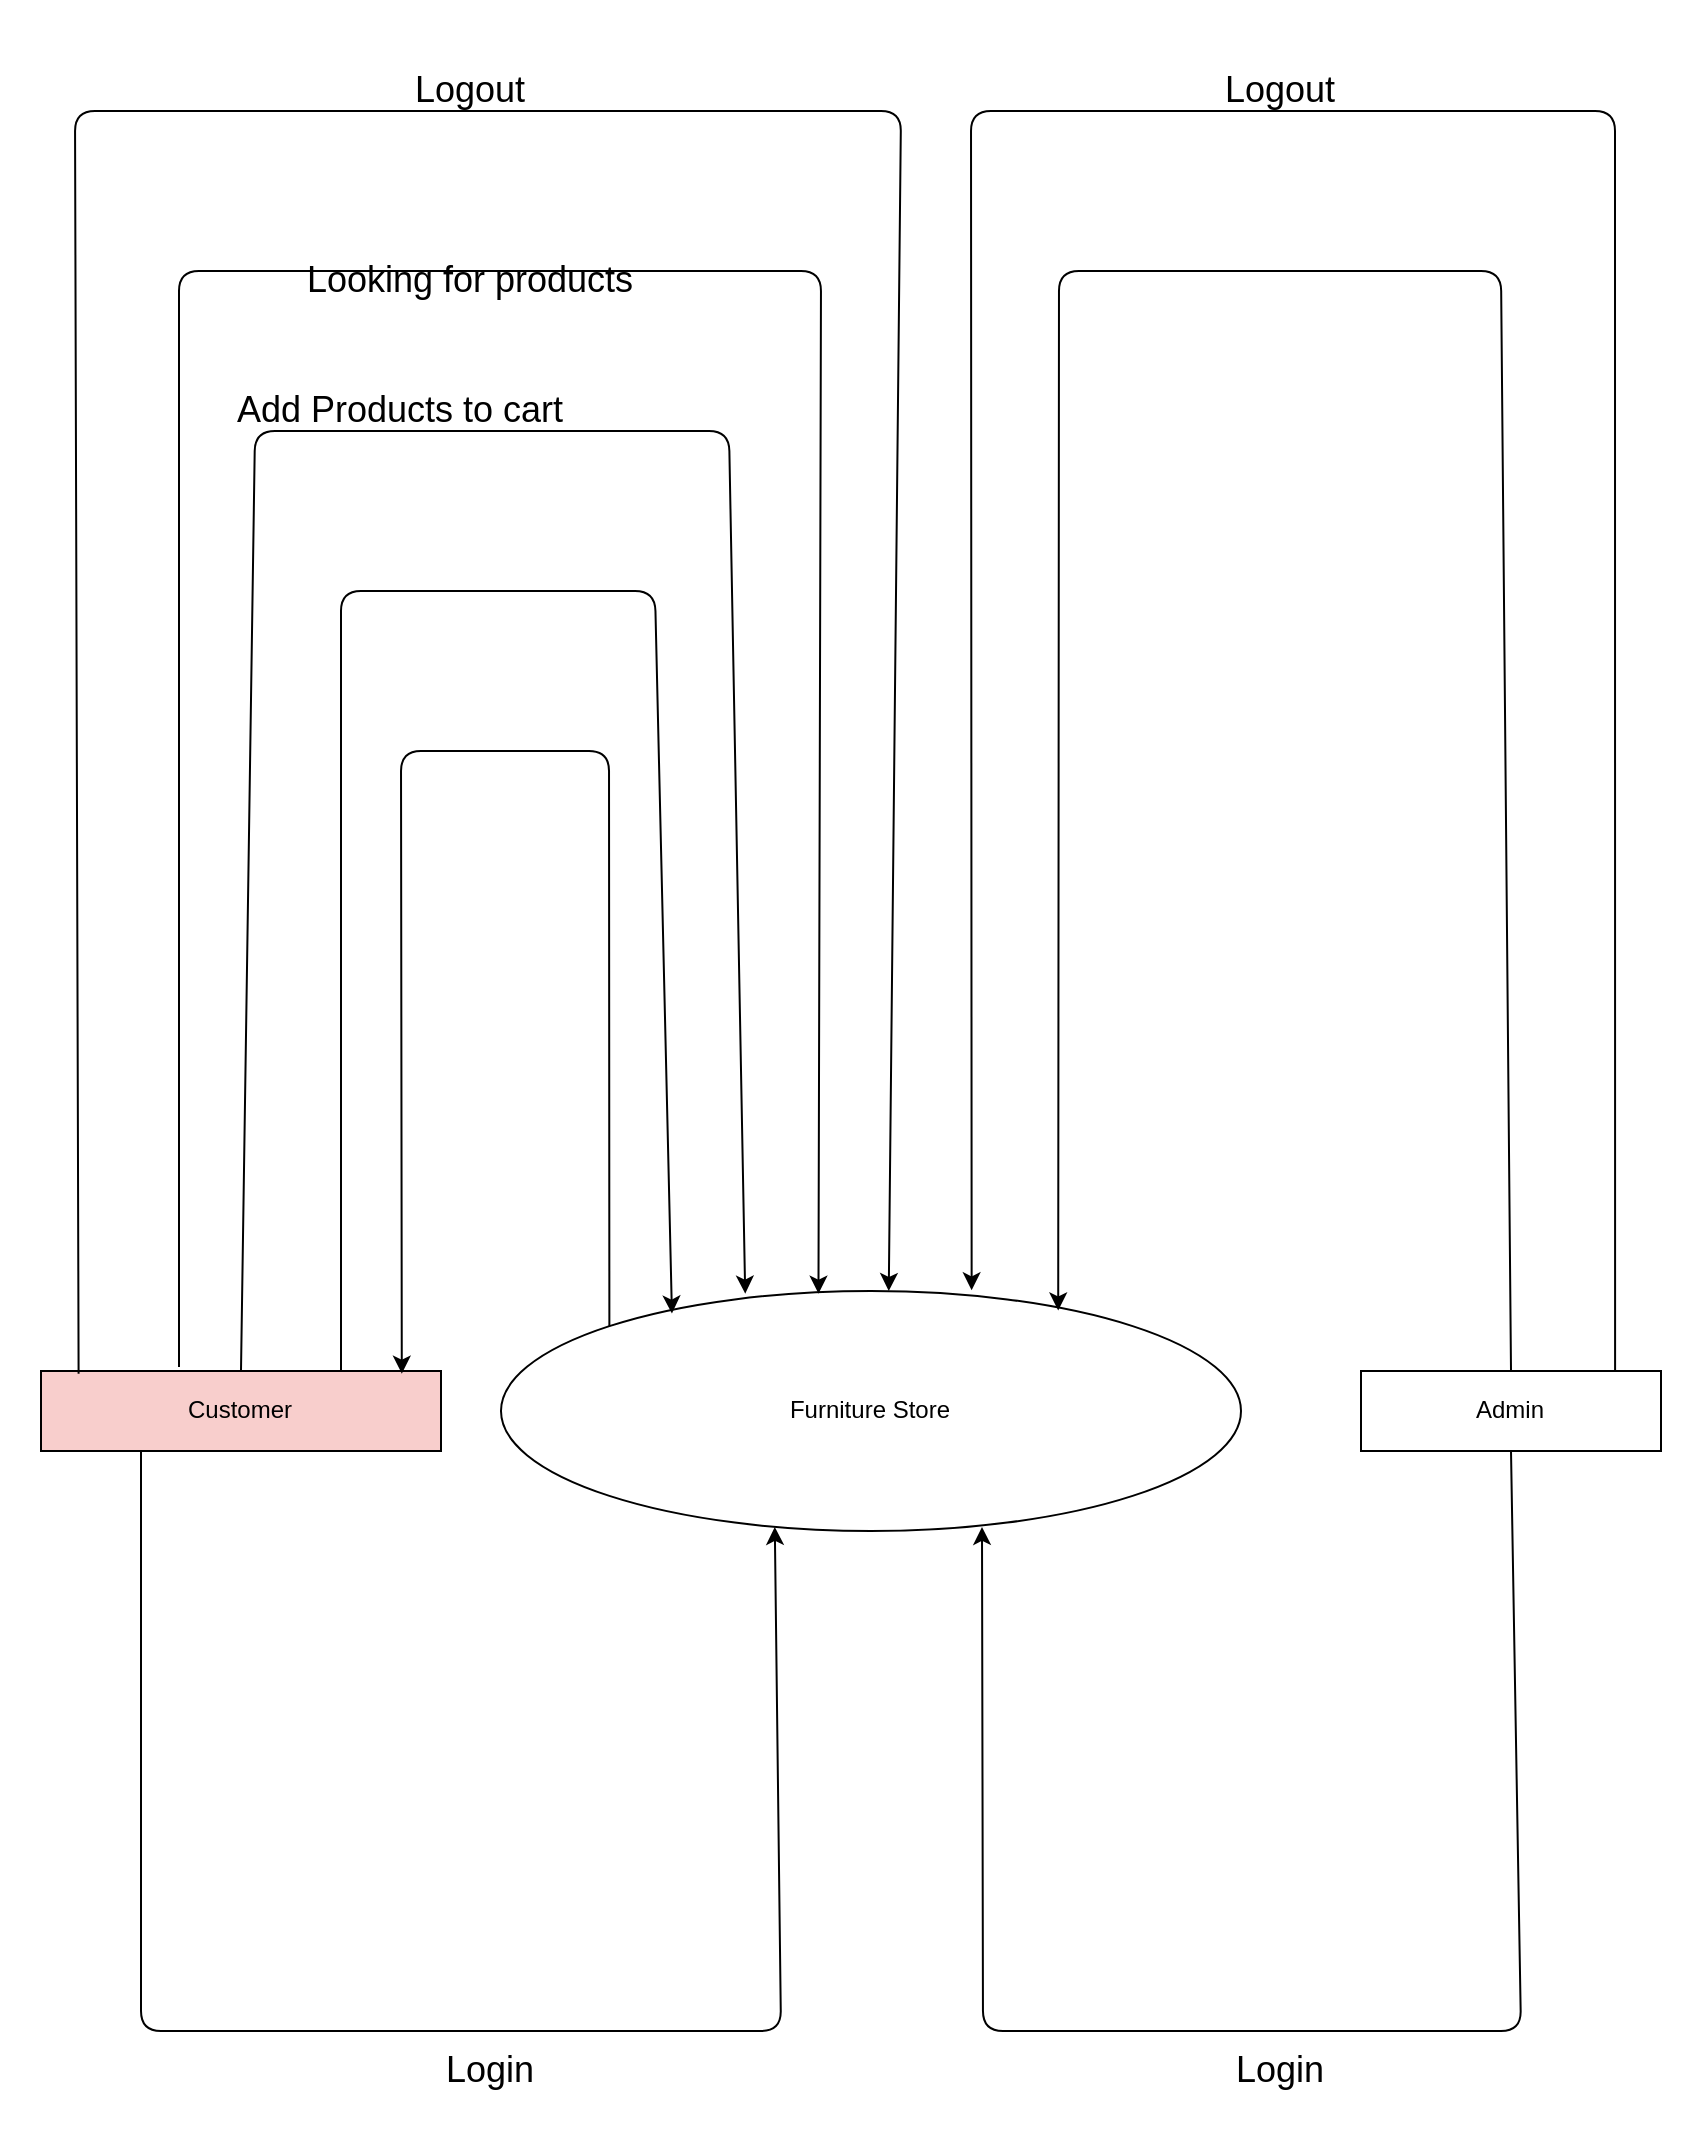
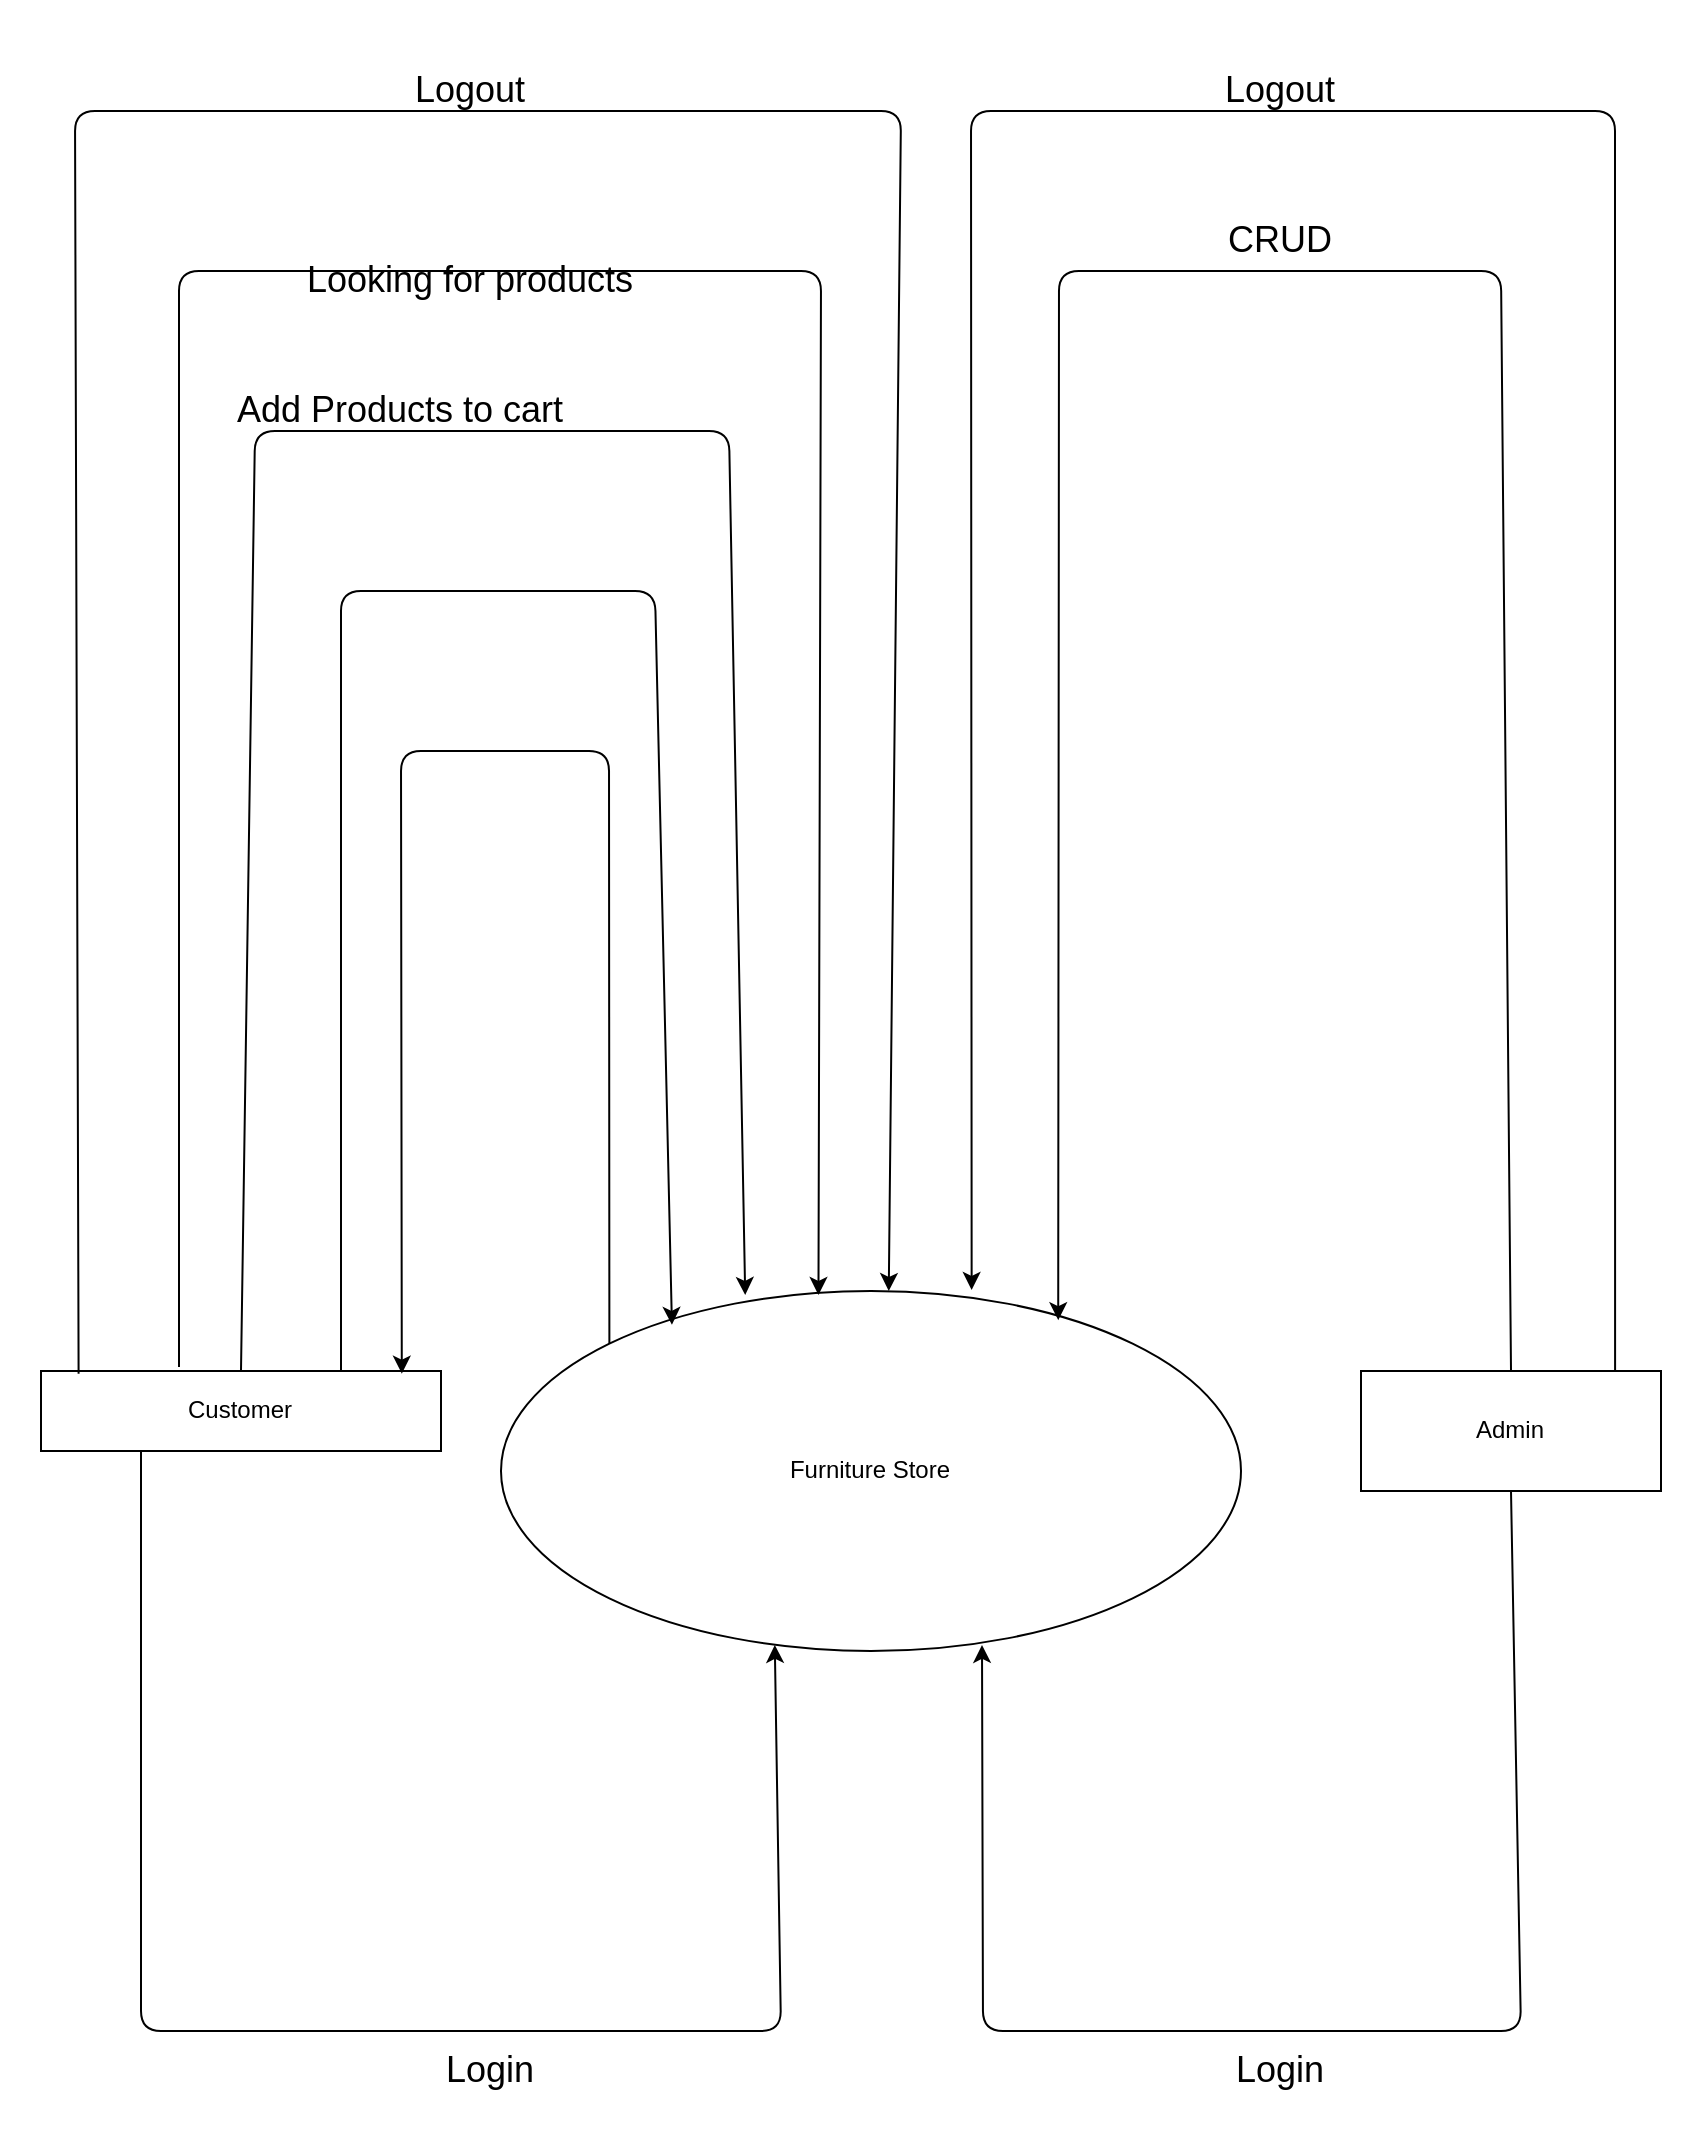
+ <mxCell id="20" value="&lt;font style=&quot;font-size: 18px&quot;&gt;CRUD&lt;/font&gt;" style="text;html=1;strokeColor=none;fillColor=none;align=center;verticalAlign=middle;whiteSpace=wrap;rounded=0;" vertex="1" parent="1"><mxGeometry x="590" y="95" width="100" height="50" as="geometry" /></mxCell>
- <mxCell id="2" value="Customer" style="rounded=0;whiteSpace=wrap;html=1;fillColor=#f8cecc;" vertex="1" parent="1"><mxGeometry x="20" y="685" width="200" height="40" as="geometry" /></mxCell>
+ <mxCell id="2" value="Customer" style="rounded=0;whiteSpace=wrap;html=1;" vertex="1" parent="1"><mxGeometry x="20" y="685" width="200" height="40" as="geometry" /></mxCell>
- <mxCell id="3" value="Furniture Store" style="ellipse;whiteSpace=wrap;html=1;" vertex="1" parent="1"><mxGeometry x="250" y="645" width="370" height="120" as="geometry" /></mxCell>
+ <mxCell id="3" value="Furniture Store" style="ellipse;whiteSpace=wrap;html=1;" vertex="1" parent="1"><mxGeometry x="250" y="645" width="370" height="180" as="geometry" /></mxCell>
- <mxCell id="4" value="Admin" style="rounded=0;whiteSpace=wrap;html=1;" vertex="1" parent="1"><mxGeometry x="680" y="685" width="150" height="40" as="geometry" /></mxCell>
+ <mxCell id="4" value="Admin" style="rounded=0;whiteSpace=wrap;html=1;" vertex="1" parent="1"><mxGeometry x="680" y="685" width="150" height="60" as="geometry" /></mxCell>
